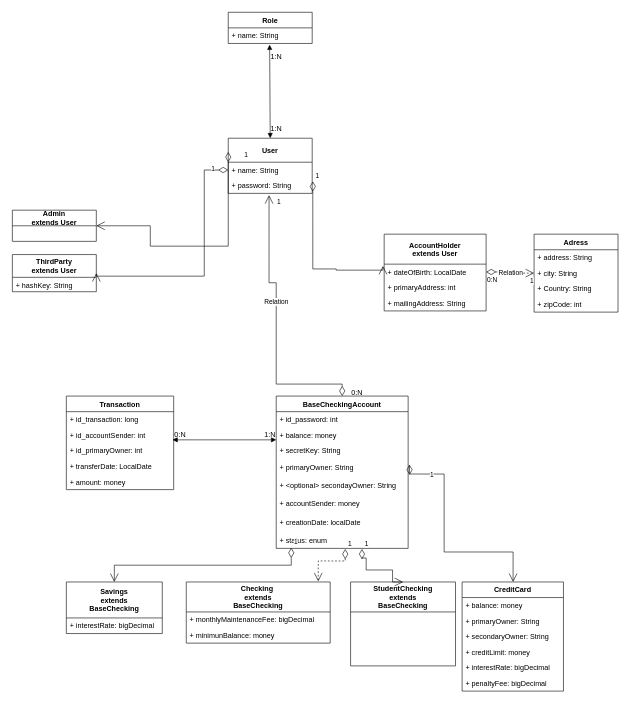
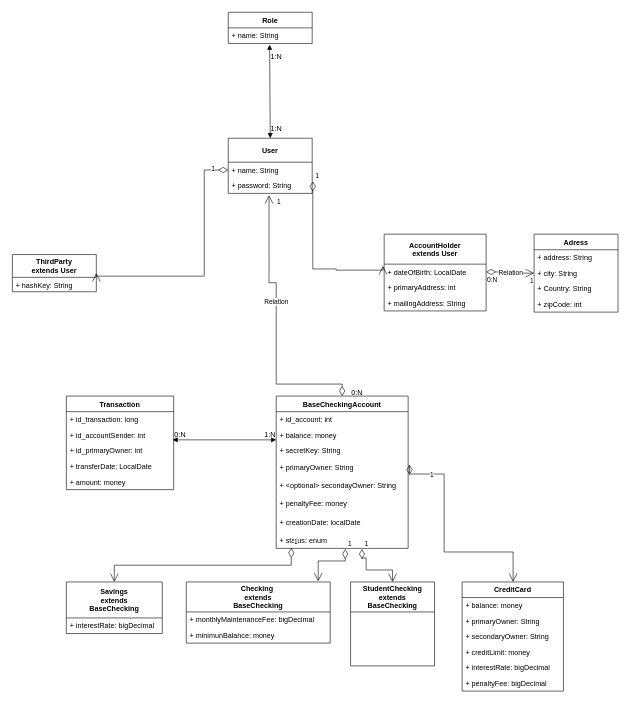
- <mxCell id="57" value="Admin&#10;extends User" style="swimlane;fontStyle=1;childLayout=stackLayout;horizontal=1;startSize=26;fillColor=none;horizontalStack=0;resizeParent=1;resizeParentMax=0;resizeLast=0;collapsible=1;marginBottom=0;" vertex="1" parent="1"><mxGeometry x="20" y="350" width="140" height="52" as="geometry" /></mxCell>
- <mxCell id="58" value="1" style="endArrow=open;html=1;endSize=12;startArrow=diamondThin;startSize=14;startFill=0;edgeStyle=orthogonalEdgeStyle;align=left;verticalAlign=bottom;rounded=0;entryX=1;entryY=0.5;entryDx=0;entryDy=0;exitX=0;exitY=0.25;exitDx=0;exitDy=0;" edge="1" parent="1" source="52" target="57"><mxGeometry x="-0.933" y="25" relative="1" as="geometry"><mxPoint y="260" as="sourcePoint" x="170" /><mxPoint x="330" y="260" as="targetPoint" /><mxPoint as="offset" /><Array as="points"><mxPoint x="250" y="410" /><mxPoint x="250" y="376" /></Array></mxGeometry></mxCell>
- <mxCell id="40" value="Relation" style="endArrow=open;html=1;endSize=12;startArrow=diamondThin;startSize=14;startFill=0;edgeStyle=orthogonalEdgeStyle;rounded=0;entryX=0;entryY=0.5;entryDx=0;entryDy=0;exitX=1;exitY=0.5;exitDx=0;exitDy=0;dashed=1;" edge="1" parent="1" source="25" target="30"><mxGeometry x="0.048" relative="1" as="geometry"><mxPoint x="660" y="349" as="sourcePoint" /><mxPoint x="820" y="349" as="targetPoint" /><mxPoint as="offset" /></mxGeometry></mxCell>
+ <mxCell id="40" value="Relation" style="endArrow=open;html=1;endSize=12;startArrow=diamondThin;startSize=14;startFill=0;edgeStyle=orthogonalEdgeStyle;rounded=0;entryX=0;entryY=0.5;entryDx=0;entryDy=0;exitX=1;exitY=0.5;exitDx=0;exitDy=0;" edge="1" parent="1" source="25" target="30"><mxGeometry x="0.048" relative="1" as="geometry"><mxPoint x="660" y="349" as="sourcePoint" /><mxPoint x="820" y="349" as="targetPoint" /><mxPoint as="offset" /></mxGeometry></mxCell>
- <mxCell id="3" value="+ id_password: int" style="text;strokeColor=none;fillColor=none;align=left;verticalAlign=top;spacingLeft=4;spacingRight=4;overflow=hidden;rotatable=0;points=[[0,0.5],[1,0.5]];portConstraint=eastwest;" vertex="1" parent="2"><mxGeometry y="26" width="220" height="26" as="geometry" /></mxCell>
+ <mxCell id="3" value="+ id_account: int" style="text;strokeColor=none;fillColor=none;align=left;verticalAlign=top;spacingLeft=4;spacingRight=4;overflow=hidden;rotatable=0;points=[[0,0.5],[1,0.5]];portConstraint=eastwest;" vertex="1" parent="2"><mxGeometry y="26" width="220" height="26" as="geometry" /></mxCell>
- <mxCell id="8" value="+ accountSender: money" style="text;strokeColor=none;fillColor=none;align=left;verticalAlign=top;spacingLeft=4;spacingRight=4;overflow=hidden;rotatable=0;points=[[0,0.5],[1,0.5]];portConstraint=eastwest;" vertex="1" parent="2"><mxGeometry y="166" width="220" height="32" as="geometry" /></mxCell>
+ <mxCell id="8" value="+ penaltyFee: money" style="text;strokeColor=none;fillColor=none;align=left;verticalAlign=top;spacingLeft=4;spacingRight=4;overflow=hidden;rotatable=0;points=[[0,0.5],[1,0.5]];portConstraint=eastwest;" vertex="1" parent="2"><mxGeometry y="166" width="220" height="32" as="geometry" /></mxCell>
- <mxCell id="36" value="1" style="endArrow=open;html=1;endSize=12;startArrow=diamondThin;startSize=14;startFill=0;edgeStyle=orthogonalEdgeStyle;align=left;verticalAlign=bottom;rounded=0;entryX=0.917;entryY=-0.01;entryDx=0;entryDy=0;entryPerimeter=0;exitX=0.523;exitY=1.038;exitDx=0;exitDy=0;exitPerimeter=0;dashed=1;" edge="1" parent="1" source="10" target="12"><mxGeometry x="-1" y="3" relative="1" as="geometry"><mxPoint x="460" y="900" as="sourcePoint" /><mxPoint x="620" y="900" as="targetPoint" /><Array as="points"><mxPoint x="575" y="935" /><mxPoint x="530" y="935" /></Array></mxGeometry></mxCell>
+ <mxCell id="36" value="1" style="endArrow=open;html=1;endSize=12;startArrow=diamondThin;startSize=14;startFill=0;edgeStyle=orthogonalEdgeStyle;align=left;verticalAlign=bottom;rounded=0;entryX=0.917;entryY=-0.01;entryDx=0;entryDy=0;entryPerimeter=0;exitX=0.523;exitY=1.038;exitDx=0;exitDy=0;exitPerimeter=0;" edge="1" parent="1" source="10" target="12"><mxGeometry x="-1" y="3" relative="1" as="geometry"><mxPoint x="460" y="900" as="sourcePoint" /><mxPoint x="620" y="900" as="targetPoint" /><Array as="points"><mxPoint x="575" y="935" /><mxPoint x="530" y="935" /></Array></mxGeometry></mxCell>
- <mxCell id="11" value="StudentChecking&#10;extends&#10;BaseChecking" style="swimlane;fontStyle=1;childLayout=stackLayout;horizontal=1;startSize=50;fillColor=none;horizontalStack=0;resizeParent=1;resizeParentMax=0;resizeLast=0;collapsible=1;marginBottom=0;" vertex="1" parent="1"><mxGeometry x="584" y="970" width="175" height="140" as="geometry" /></mxCell>
+ <mxCell id="11" value="StudentChecking&#10;extends&#10;BaseChecking" style="swimlane;fontStyle=1;childLayout=stackLayout;horizontal=1;startSize=50;fillColor=none;horizontalStack=0;resizeParent=1;resizeParentMax=0;resizeLast=0;collapsible=1;marginBottom=0;" vertex="1" parent="1"><mxGeometry x="584" y="970" width="140" height="140" as="geometry" /></mxCell>
